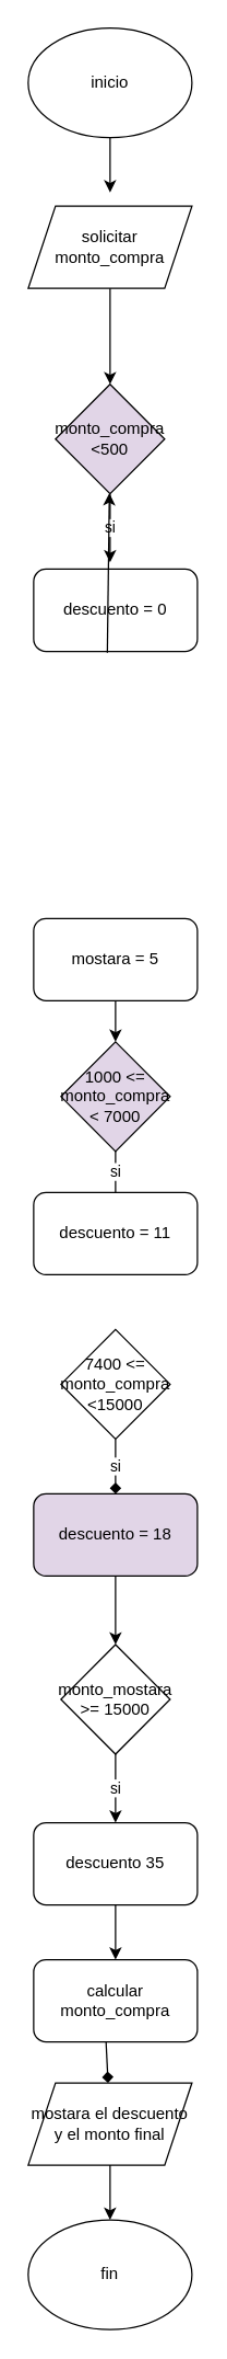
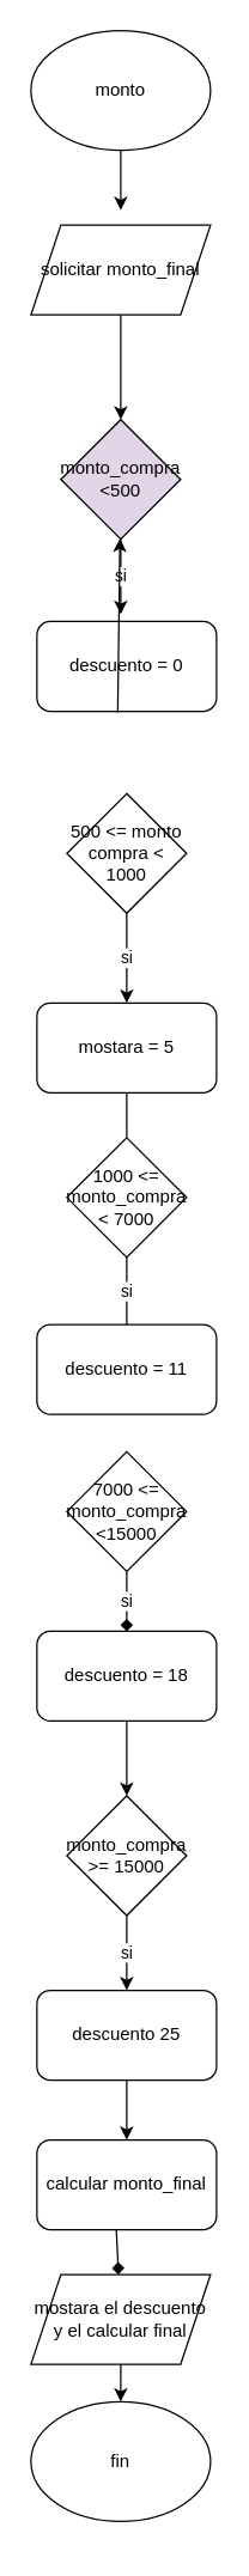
- <mxCell id="5" value="inicio" style="ellipse;whiteSpace=wrap;html=1;" vertex="1" parent="1"><mxGeometry x="20" y="20" width="120" height="80" as="geometry" /></mxCell>
+ <mxCell id="5" value="monto" style="ellipse;whiteSpace=wrap;html=1;" vertex="1" parent="1"><mxGeometry x="20" y="20" width="120" height="80" as="geometry" /></mxCell>
- <mxCell id="6" value="solicitar monto_compra" style="shape=parallelogram;perimeter=parallelogramPerimeter;whiteSpace=wrap;html=1;fixedSize=1;" vertex="1" parent="1"><mxGeometry x="20" y="150" width="120" height="60" as="geometry" /></mxCell>
+ <mxCell id="6" value="solicitar monto_final" style="shape=parallelogram;perimeter=parallelogramPerimeter;whiteSpace=wrap;html=1;fixedSize=1;" vertex="1" parent="1"><mxGeometry x="20" y="150" width="120" height="60" as="geometry" /></mxCell>
+ <mxCell id="9" value="500 &amp;lt;= monto compra &amp;lt; 1000" style="rhombus;whiteSpace=wrap;html=1;" vertex="1" parent="1"><mxGeometry x="44" y="530" width="80" height="80" as="geometry" /></mxCell>
+ <mxCell id="11" value="si" style="endArrow=classic;html=1;rounded=0;exitX=0.5;exitY=1;exitDx=0;exitDy=0;" edge="1" parent="1" source="9" target="12"><mxGeometry width="50" height="50" relative="1" as="geometry"><mxPoint x="60" y="710" as="sourcePoint" /><mxPoint x="84" y="660" as="targetPoint" /></mxGeometry></mxCell>
- <mxCell id="13" value="" style="endArrow=classic;html=1;rounded=0;exitX=0.5;exitY=1;exitDx=0;exitDy=0;" edge="1" parent="1" source="12" target="14"><mxGeometry width="50" height="50" relative="1" as="geometry"><mxPoint x="60" y="710" as="sourcePoint" /><mxPoint x="84" y="800" as="targetPoint" /></mxGeometry></mxCell>
+ <mxCell id="13" value="" style="endArrow=none;html=1;rounded=0;exitX=0.5;exitY=1;exitDx=0;exitDy=0;" edge="1" parent="1" source="12" target="14"><mxGeometry width="50" height="50" relative="1" as="geometry"><mxPoint x="60" y="710" as="sourcePoint" /><mxPoint x="84" y="800" as="targetPoint" /></mxGeometry></mxCell>
- <mxCell id="14" value="1000 &amp;lt;= monto_compra &amp;lt; 7000" style="rhombus;whiteSpace=wrap;html=1;fillColor=#e1d5e7;" vertex="1" parent="1"><mxGeometry x="44" y="760" width="80" height="80" as="geometry" /></mxCell>
+ <mxCell id="14" value="1000 &amp;lt;= monto_compra &amp;lt; 7000" style="rhombus;whiteSpace=wrap;html=1;" vertex="1" parent="1"><mxGeometry x="44" y="760" width="80" height="80" as="geometry" /></mxCell>
- <mxCell id="16" value="descuento = 11" style="rounded=1;whiteSpace=wrap;html=1;" vertex="1" parent="1"><mxGeometry x="24" y="870" width="120" height="60" as="geometry" /></mxCell>
+ <mxCell id="16" value="descuento = 11" style="rounded=1;whiteSpace=wrap;html=1;" vertex="1" parent="1"><mxGeometry x="24" y="885" width="120" height="60" as="geometry" /></mxCell>
- <mxCell id="17" value="7400 &amp;lt;= monto_compra &amp;lt;15000" style="rhombus;whiteSpace=wrap;html=1;" vertex="1" parent="1"><mxGeometry x="44" y="970" width="80" height="80" as="geometry" /></mxCell>
+ <mxCell id="17" value="7000 &amp;lt;= monto_compra &amp;lt;15000" style="rhombus;whiteSpace=wrap;html=1;" vertex="1" parent="1"><mxGeometry x="44" y="970" width="80" height="80" as="geometry" /></mxCell>
- <mxCell id="19" value="descuento = 18" style="rounded=1;whiteSpace=wrap;html=1;fillColor=#e1d5e7;" vertex="1" parent="1"><mxGeometry x="24" y="1090" width="120" height="60" as="geometry" /></mxCell>
+ <mxCell id="19" value="descuento = 18" style="rounded=1;whiteSpace=wrap;html=1;" vertex="1" parent="1"><mxGeometry x="24" y="1090" width="120" height="60" as="geometry" /></mxCell>
- <mxCell id="21" value="monto_mostara &amp;gt;= 15000" style="rhombus;whiteSpace=wrap;html=1;" vertex="1" parent="1"><mxGeometry x="44" y="1200" width="80" height="80" as="geometry" /></mxCell>
+ <mxCell id="21" value="monto_compra &amp;gt;= 15000" style="rhombus;whiteSpace=wrap;html=1;" vertex="1" parent="1"><mxGeometry x="44" y="1200" width="80" height="80" as="geometry" /></mxCell>
- <mxCell id="23" value="descuento 35" style="rounded=1;whiteSpace=wrap;html=1;" vertex="1" parent="1"><mxGeometry x="24" y="1330" width="120" height="60" as="geometry" /></mxCell>
+ <mxCell id="23" value="descuento 25" style="rounded=1;whiteSpace=wrap;html=1;" vertex="1" parent="1"><mxGeometry x="24" y="1330" width="120" height="60" as="geometry" /></mxCell>
- <mxCell id="25" value="calcular monto_compra" style="rounded=1;whiteSpace=wrap;html=1;" vertex="1" parent="1"><mxGeometry x="24" y="1430" width="120" height="60" as="geometry" /></mxCell>
+ <mxCell id="25" value="calcular monto_final" style="rounded=1;whiteSpace=wrap;html=1;" vertex="1" parent="1"><mxGeometry x="24" y="1430" width="120" height="60" as="geometry" /></mxCell>
- <mxCell id="27" value="mostara el descuento y el monto final" style="shape=parallelogram;perimeter=parallelogramPerimeter;whiteSpace=wrap;html=1;fixedSize=1;" vertex="1" parent="1"><mxGeometry x="20" y="1520" width="120" height="60" as="geometry" /></mxCell>
+ <mxCell id="27" value="mostara el descuento y el calcular final" style="shape=parallelogram;perimeter=parallelogramPerimeter;whiteSpace=wrap;html=1;fixedSize=1;" vertex="1" parent="1"><mxGeometry x="20" y="1520" width="120" height="60" as="geometry" /></mxCell>
- <mxCell id="29" value="fin" style="ellipse;whiteSpace=wrap;html=1;" vertex="1" parent="1"><mxGeometry x="20" y="1620" width="120" height="80" as="geometry" /></mxCell>
+ <mxCell id="29" value="fin" style="ellipse;whiteSpace=wrap;html=1;" vertex="1" parent="1"><mxGeometry x="20" y="1605" width="120" height="80" as="geometry" /></mxCell>
